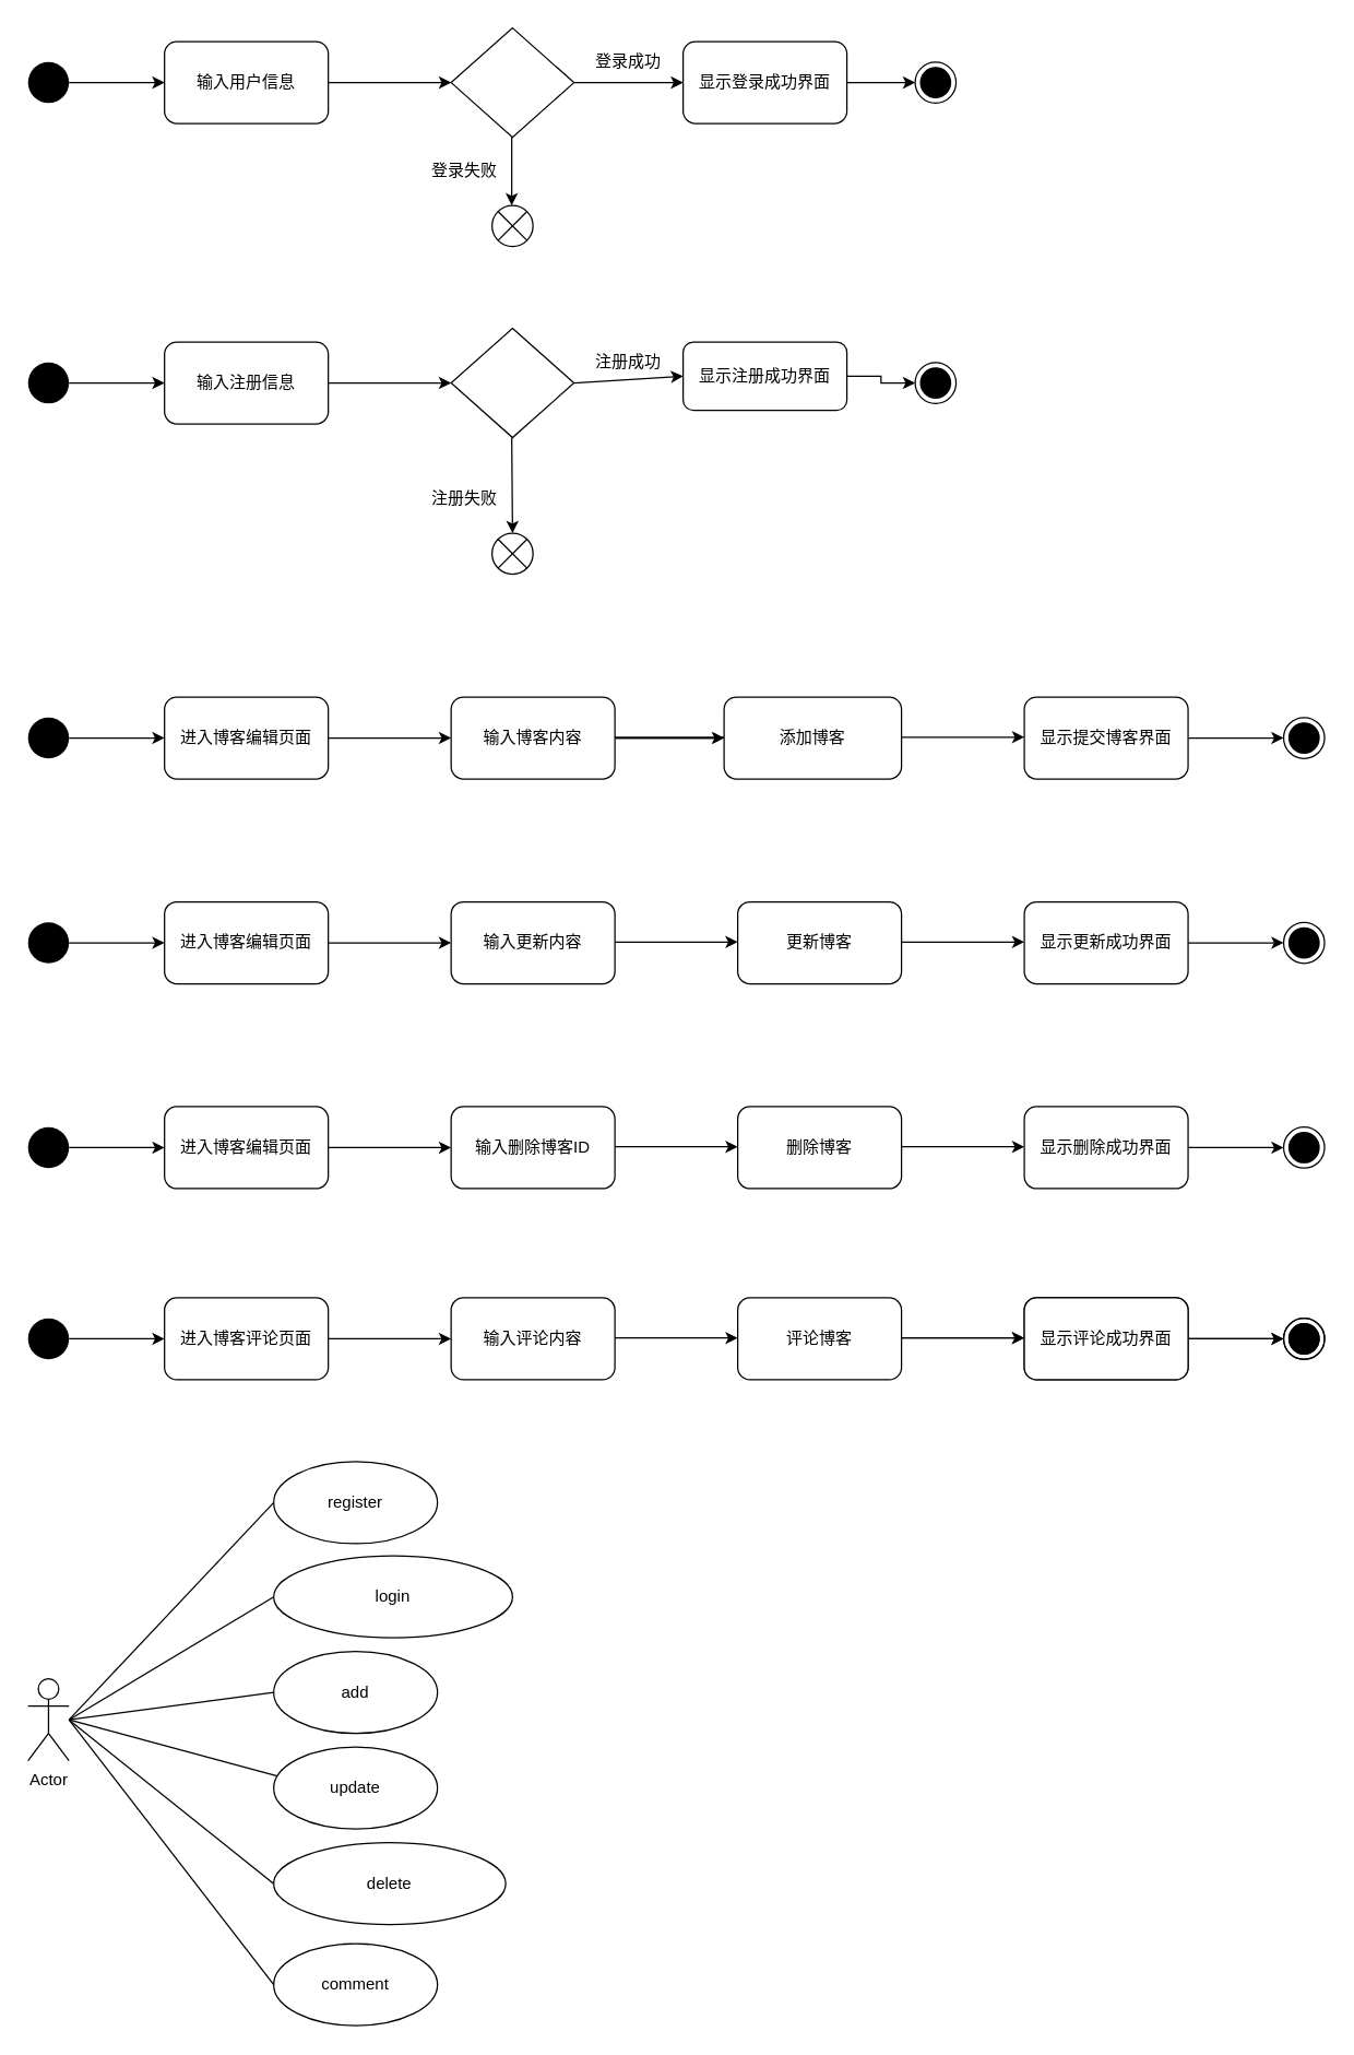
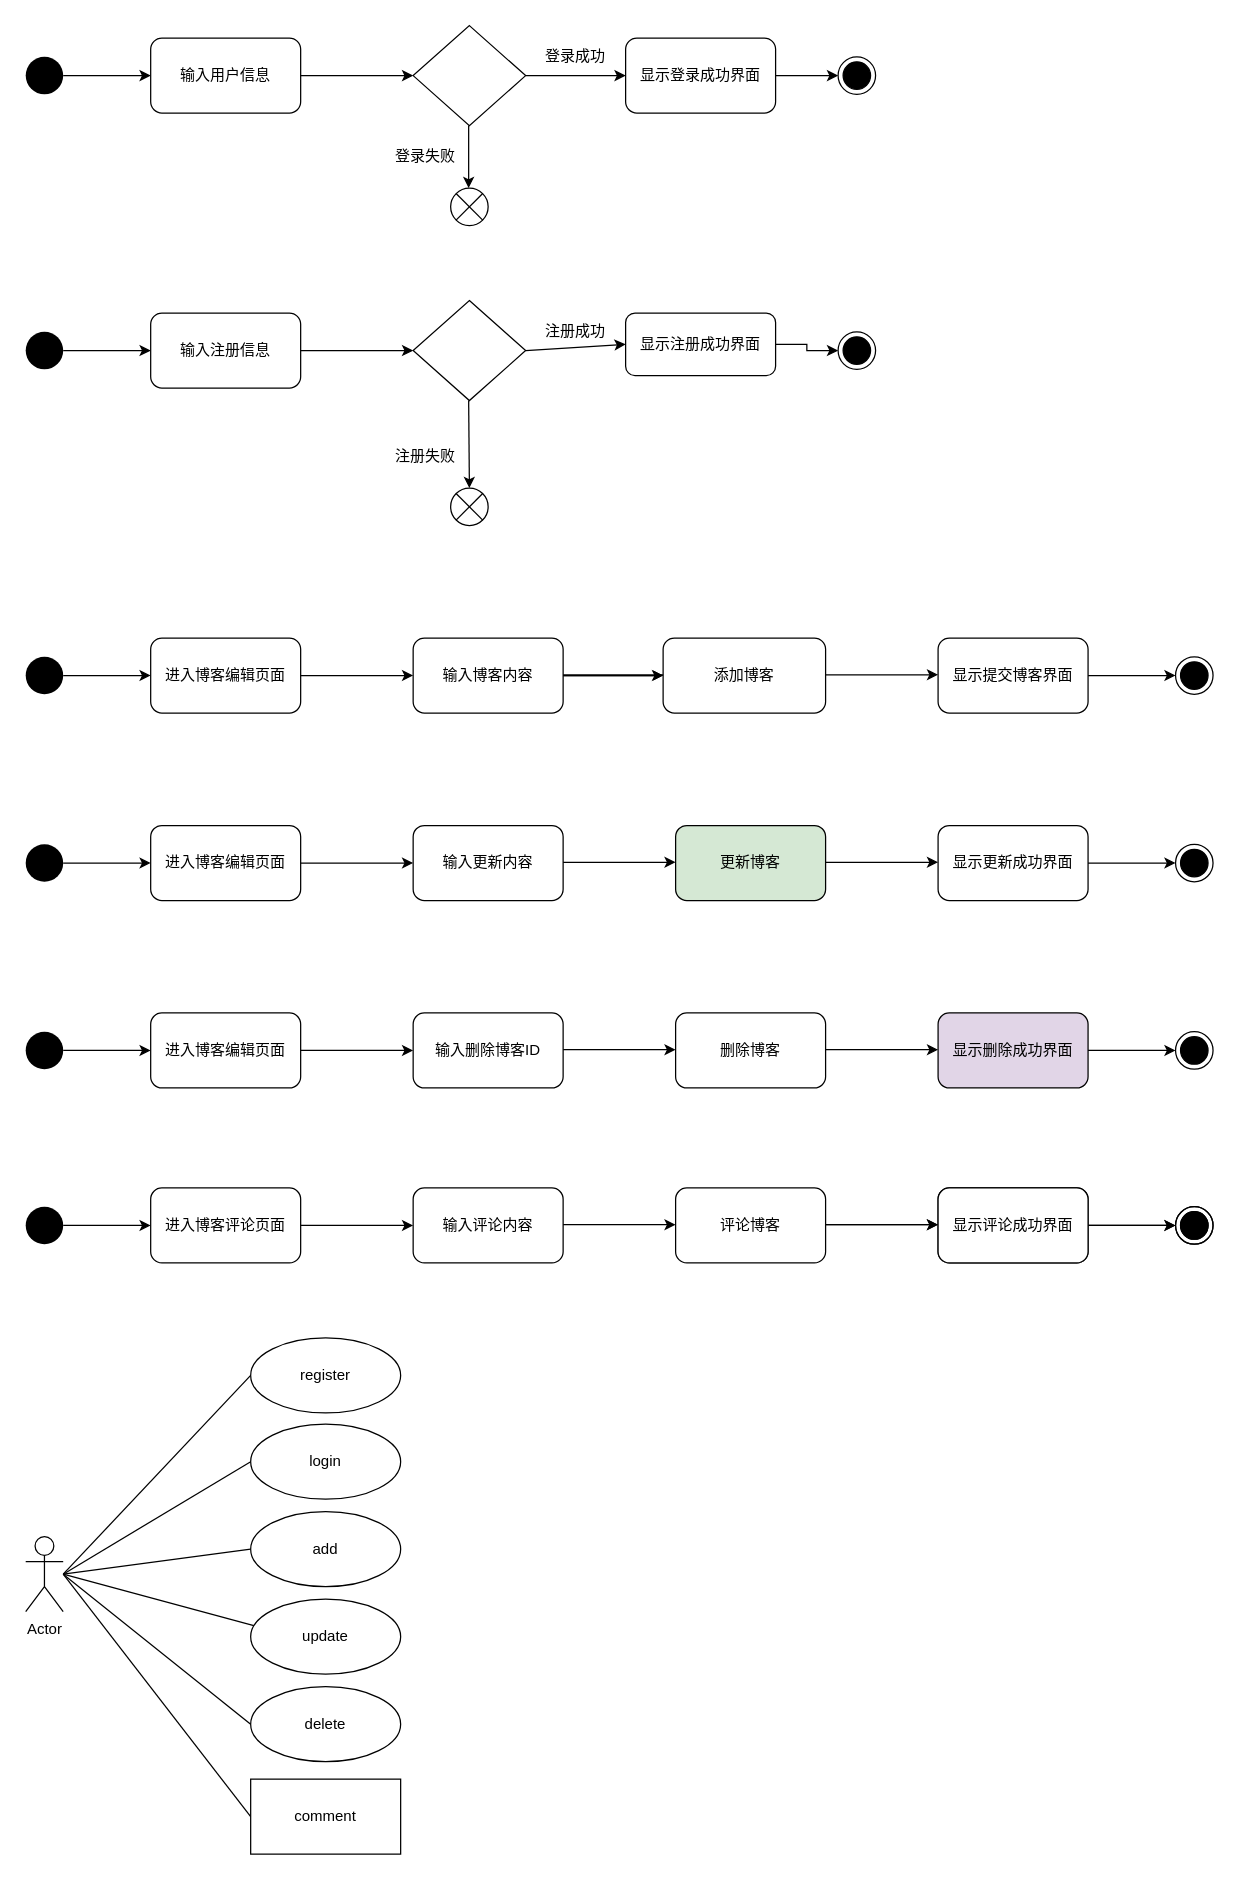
- <mxCell id="52" value="更新博客" style="rounded=1;whiteSpace=wrap;html=1;" vertex="1" parent="1"><mxGeometry x="540" y="660" width="120" height="60" as="geometry" /></mxCell>
+ <mxCell id="52" value="更新博客" style="rounded=1;whiteSpace=wrap;html=1;fillColor=#d5e8d4;" vertex="1" parent="1"><mxGeometry x="540" y="660" width="120" height="60" as="geometry" /></mxCell>
- <mxCell id="65" value="显示删除成功界面" style="rounded=1;whiteSpace=wrap;html=1;" vertex="1" parent="1"><mxGeometry x="750" y="810" width="120" height="60" as="geometry" /></mxCell>
+ <mxCell id="65" value="显示删除成功界面" style="rounded=1;whiteSpace=wrap;html=1;fillColor=#e1d5e7;" vertex="1" parent="1"><mxGeometry x="750" y="810" width="120" height="60" as="geometry" /></mxCell>
- <mxCell id="14" value="login" style="ellipse;whiteSpace=wrap;html=1;" vertex="1" parent="1"><mxGeometry x="200" y="1139" width="175" height="60" as="geometry" /></mxCell>
+ <mxCell id="14" value="login" style="ellipse;whiteSpace=wrap;html=1;" vertex="1" parent="1"><mxGeometry x="200" y="1139" width="120" height="60" as="geometry" /></mxCell>
- <mxCell id="11" value="delete" style="ellipse;whiteSpace=wrap;html=1;" vertex="1" parent="1"><mxGeometry x="200" y="1349" width="170" height="60" as="geometry" /></mxCell>
+ <mxCell id="11" value="delete" style="ellipse;whiteSpace=wrap;html=1;" vertex="1" parent="1"><mxGeometry x="200" y="1349" width="120" height="60" as="geometry" /></mxCell>
- <mxCell id="13" value="comment" style="ellipse;whiteSpace=wrap;html=1;" vertex="1" parent="1"><mxGeometry x="200" y="1423" width="120" height="60" as="geometry" /></mxCell>
+ <mxCell id="13" value="comment" style="whiteSpace=wrap;html=1;rounded=0;" vertex="1" parent="1"><mxGeometry x="200" y="1423" width="120" height="60" as="geometry" /></mxCell>
